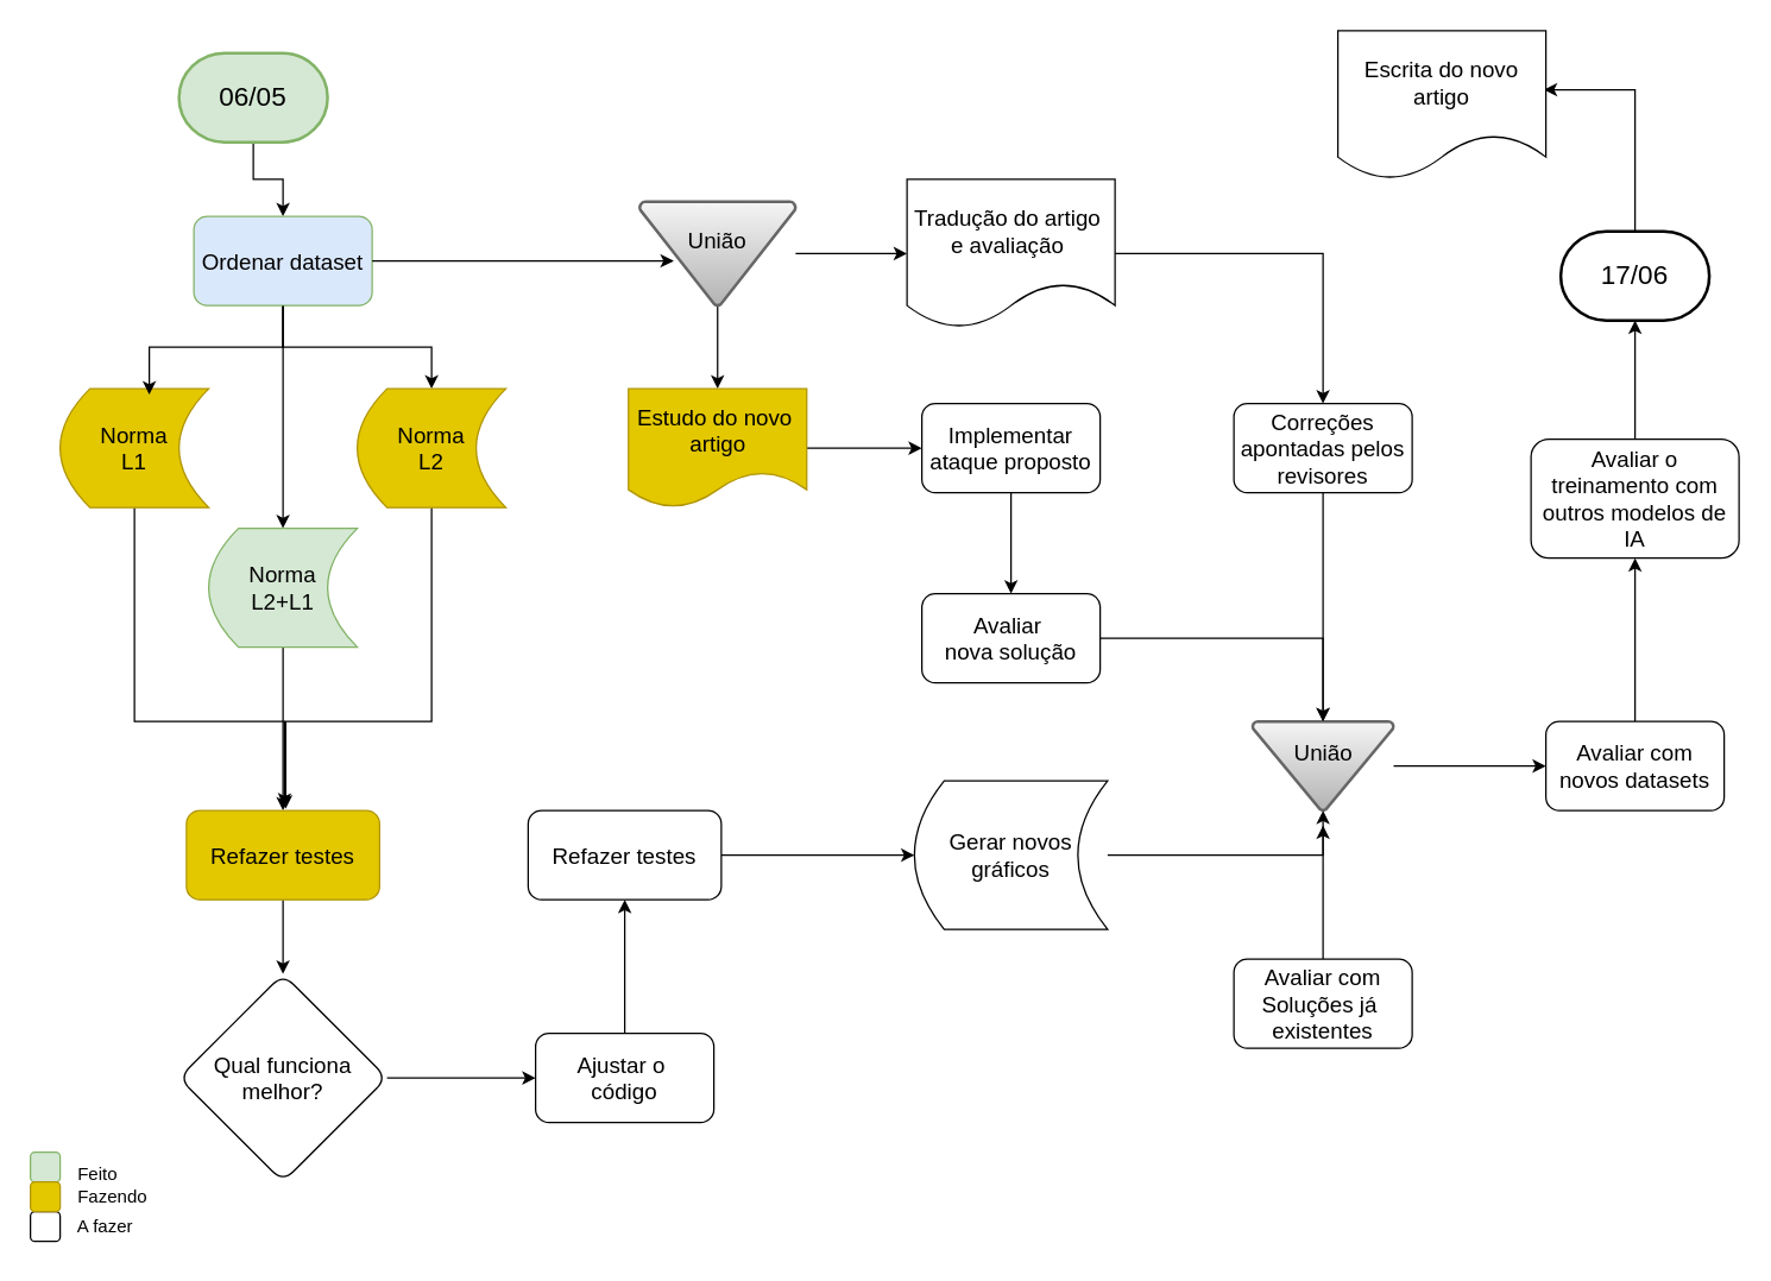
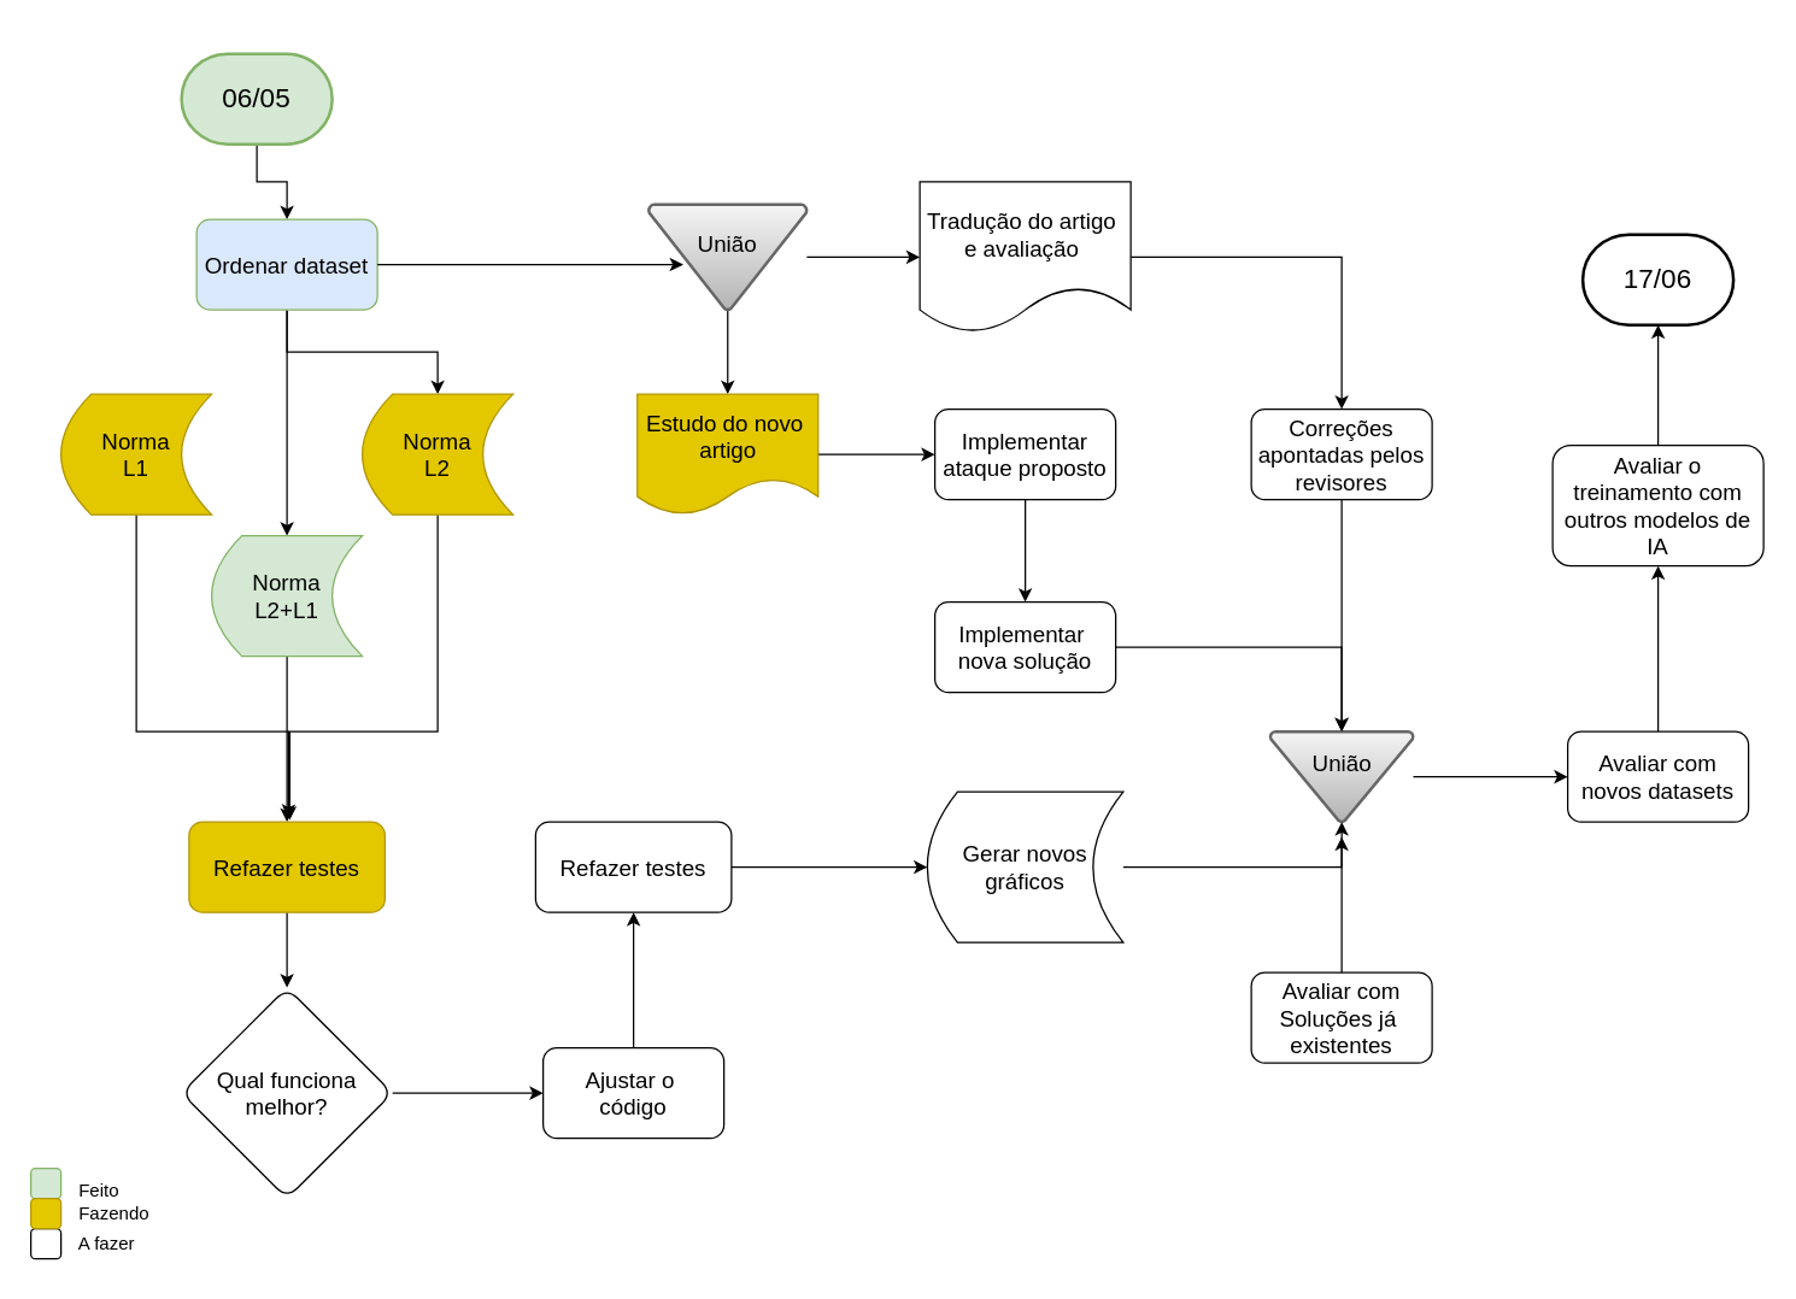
- <mxCell id="44" value="&lt;span style=&quot;font-size: 15px;&quot;&gt;Escrita do novo artigo&lt;/span&gt;" style="shape=document;whiteSpace=wrap;html=1;boundedLbl=1;rounded=1;strokeColor=default;align=center;verticalAlign=middle;fontFamily=Helvetica;fontSize=12;fontColor=default;fillColor=default;" vertex="1" parent="1"><mxGeometry x="900" y="20" width="140" height="100" as="geometry" /></mxCell>
- <mxCell id="4" style="edgeStyle=orthogonalEdgeStyle;rounded=0;orthogonalLoop=1;jettySize=auto;html=1;fontFamily=Helvetica;fontSize=12;fontColor=default;entryX=0.99;entryY=0.397;entryDx=0;entryDy=0;entryPerimeter=0;" edge="1" parent="1" source="5" target="44"><mxGeometry relative="1" as="geometry"><mxPoint x="1060" y="65" as="targetPoint" /><Array as="points"><mxPoint x="1100" y="60" /></Array></mxGeometry></mxCell>
- <mxCell id="45" style="edgeStyle=orthogonalEdgeStyle;rounded=0;orthogonalLoop=1;jettySize=auto;html=1;entryX=0.6;entryY=0.05;entryDx=0;entryDy=0;entryPerimeter=0;fontFamily=Helvetica;fontSize=12;fontColor=default;" edge="1" parent="1" source="8" target="10"><mxGeometry relative="1" as="geometry" /></mxCell>
- <mxCell id="31" value="&lt;font style=&quot;font-size: 15px;&quot;&gt;Avaliar&amp;nbsp;&lt;br&gt;nova solução&lt;/font&gt;" style="rounded=1;whiteSpace=wrap;html=1;strokeColor=default;align=center;verticalAlign=middle;fontFamily=Helvetica;fontSize=12;fontColor=default;fillColor=default;" vertex="1" parent="1"><mxGeometry x="620" y="399" width="120" height="60" as="geometry" /></mxCell>
+ <mxCell id="31" value="&lt;font style=&quot;font-size: 15px;&quot;&gt;Implementar&amp;nbsp;&lt;br&gt;nova solução&lt;/font&gt;" style="rounded=1;whiteSpace=wrap;html=1;strokeColor=default;align=center;verticalAlign=middle;fontFamily=Helvetica;fontSize=12;fontColor=default;fillColor=default;" vertex="1" parent="1"><mxGeometry x="620" y="399" width="120" height="60" as="geometry" /></mxCell>
